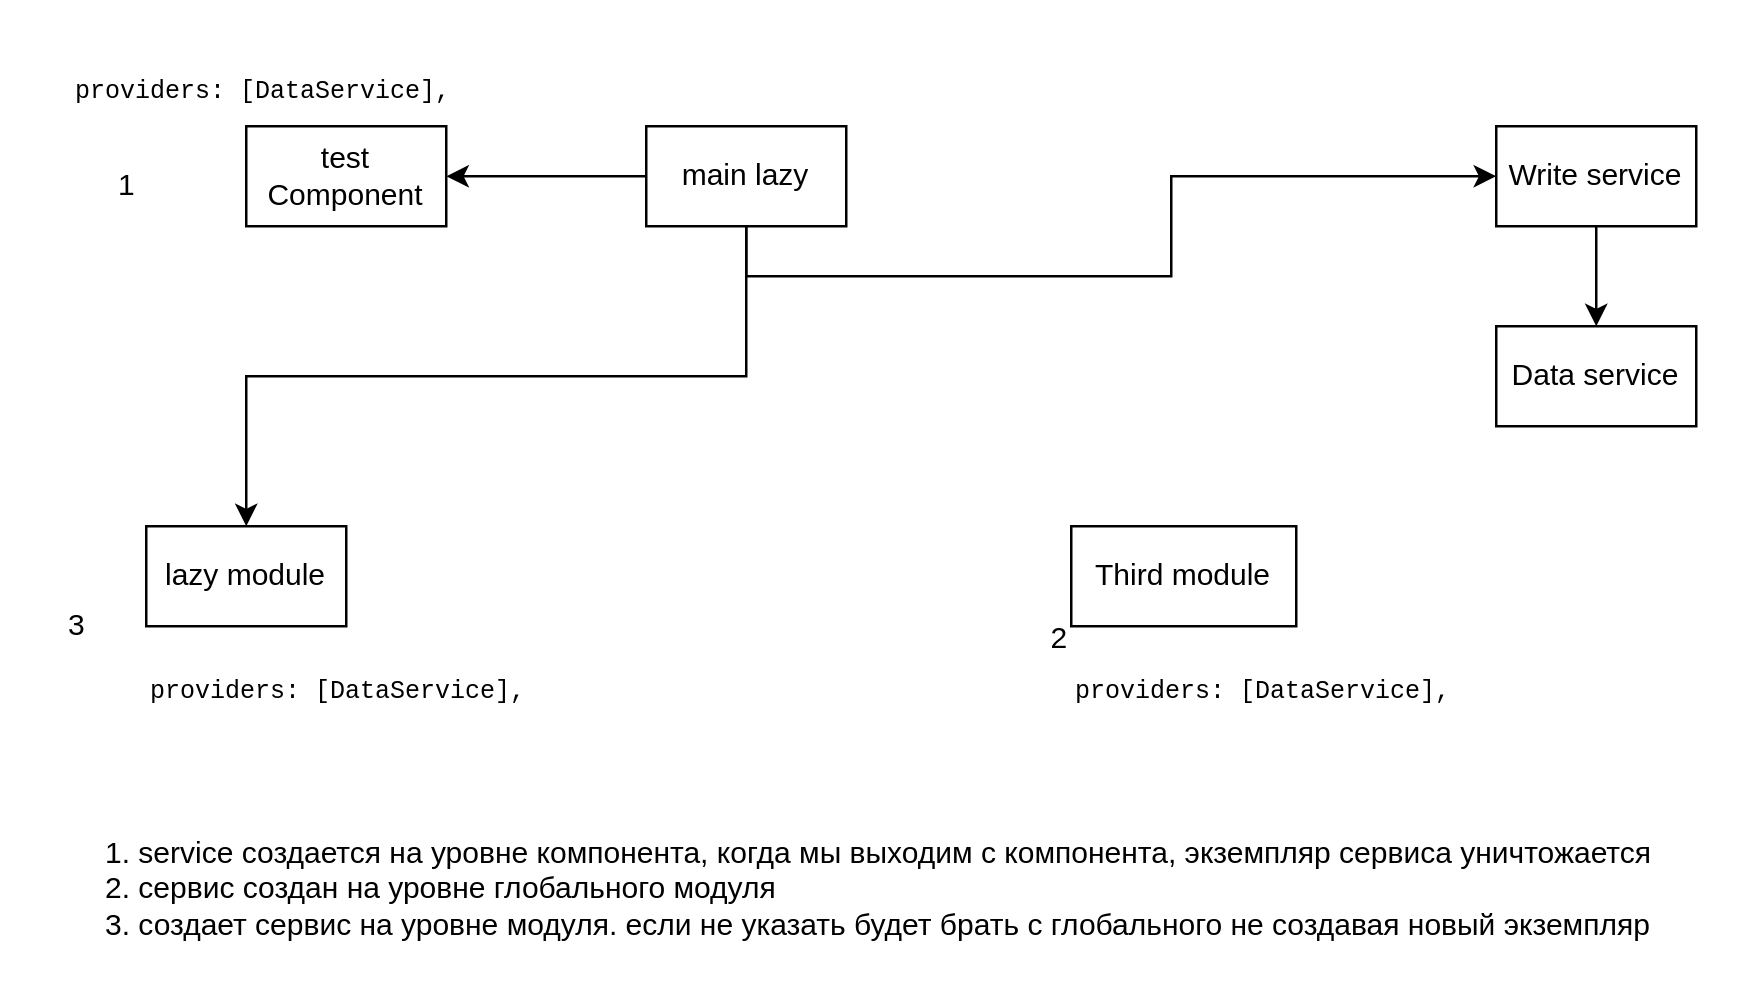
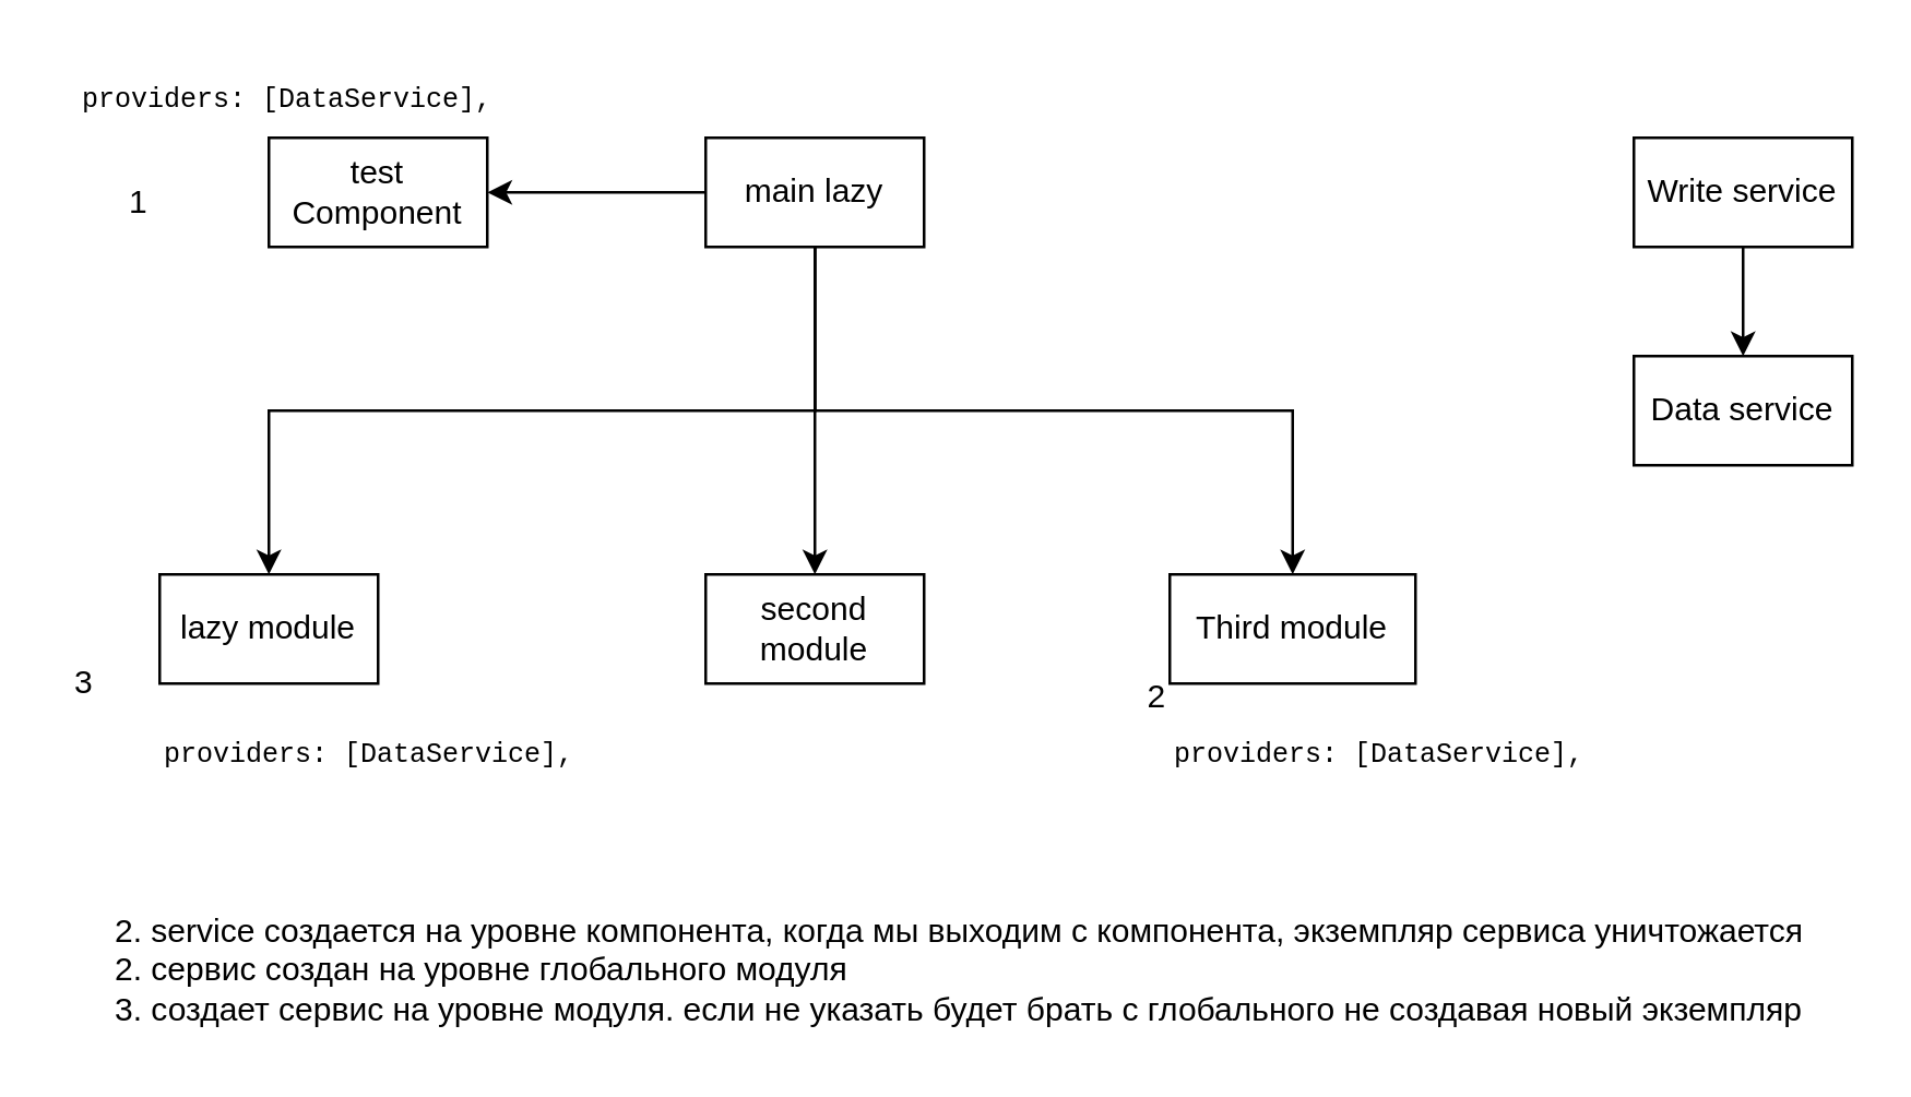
- <mxCell id="4" style="edgeStyle=orthogonalEdgeStyle;rounded=0;orthogonalLoop=1;jettySize=auto;html=1;exitX=0.5;exitY=1;exitDx=0;exitDy=0;" parent="1" source="6" target="11" edge="1"><mxGeometry relative="1" as="geometry" /></mxCell>
+ <mxCell id="4" style="edgeStyle=orthogonalEdgeStyle;rounded=0;orthogonalLoop=1;jettySize=auto;html=1;exitX=0.5;exitY=1;exitDx=0;exitDy=0;" parent="1" source="6" target="13" edge="1"><mxGeometry relative="1" as="geometry" /></mxCell>
+ <mxCell id="3" value="" style="edgeStyle=orthogonalEdgeStyle;rounded=0;orthogonalLoop=1;jettySize=auto;html=1;" parent="1" source="6" target="8" edge="1"><mxGeometry relative="1" as="geometry" /></mxCell>
+ <mxCell id="8" value="second module" style="rounded=0;whiteSpace=wrap;html=1;" parent="1" vertex="1"><mxGeometry x="258" y="210" width="80" height="40" as="geometry" /></mxCell>
- <mxCell id="20" value="1. service создается на уровне компонента, когда мы выходим с компонента, экземпляр сервиса уничтожается&lt;br&gt;2. сервис создан на уровне глобального модуля&lt;br&gt;3. создает сервис на уровне модуля. если не указать будет брать с глобального не создавая новый экземпляр" style="text;html=1;align=left;verticalAlign=middle;resizable=0;points=[];autosize=1;" parent="1" vertex="1"><mxGeometry x="40" y="330" width="630" height="50" as="geometry" /></mxCell>
+ <mxCell id="20" value="2. service создается на уровне компонента, когда мы выходим с компонента, экземпляр сервиса уничтожается&lt;br&gt;2. сервис создан на уровне глобального модуля&lt;br&gt;3. создает сервис на уровне модуля. если не указать будет брать с глобального не создавая новый экземпляр" style="text;html=1;align=left;verticalAlign=middle;resizable=0;points=[];autosize=1;" parent="1" vertex="1"><mxGeometry x="40" y="330" width="630" height="50" as="geometry" /></mxCell>
